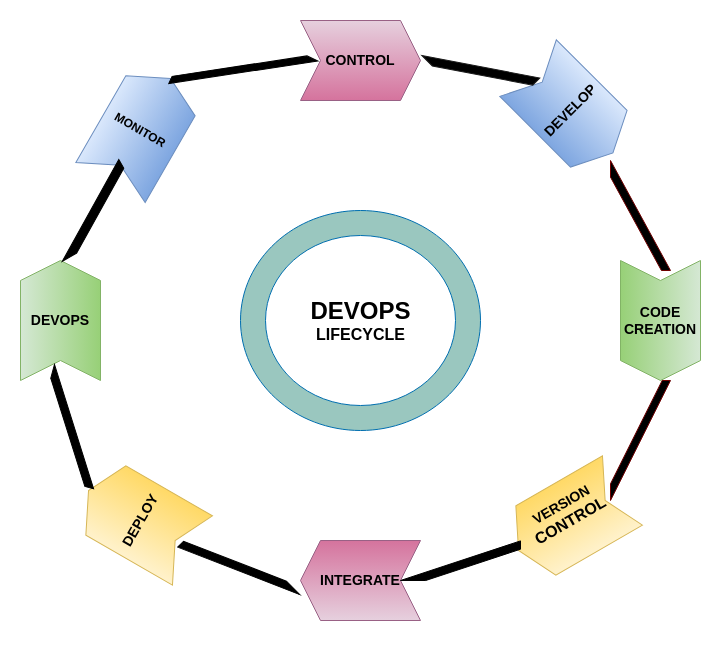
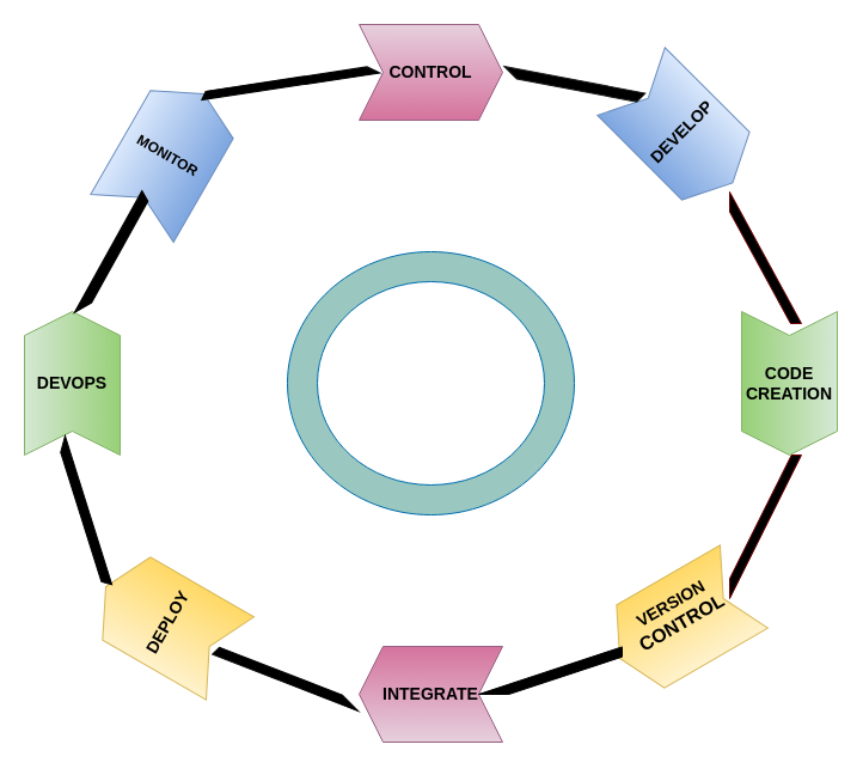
- <mxCell id="19" value="&lt;b&gt;&lt;font style=&quot;font-size: 24px;&quot;&gt;DEVOPS&lt;/font&gt;&lt;/b&gt;&lt;div&gt;&lt;font style=&quot;&quot; size=&quot;3&quot;&gt;&lt;b&gt;LIFECYCLE&lt;/b&gt;&lt;/font&gt;&lt;/div&gt;" style="text;html=1;align=center;verticalAlign=middle;resizable=0;points=[];autosize=1;strokeColor=none;fillColor=none;" vertex="1" parent="1"><mxGeometry x="300" y="290" width="120" height="60" as="geometry" /></mxCell>
